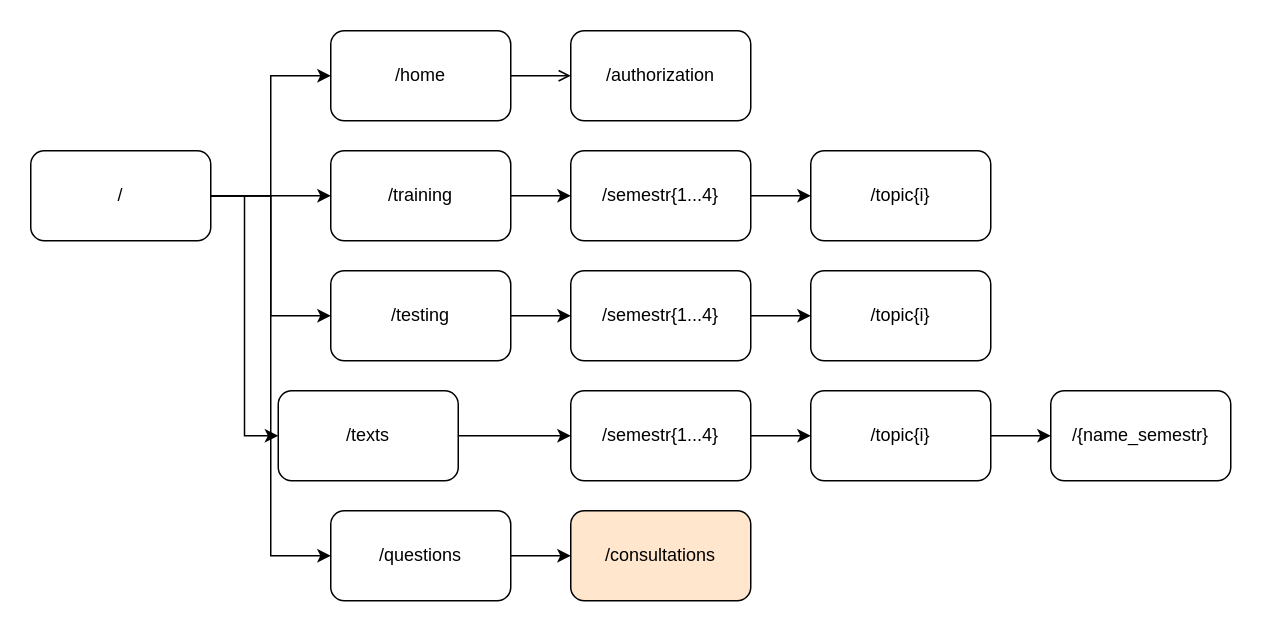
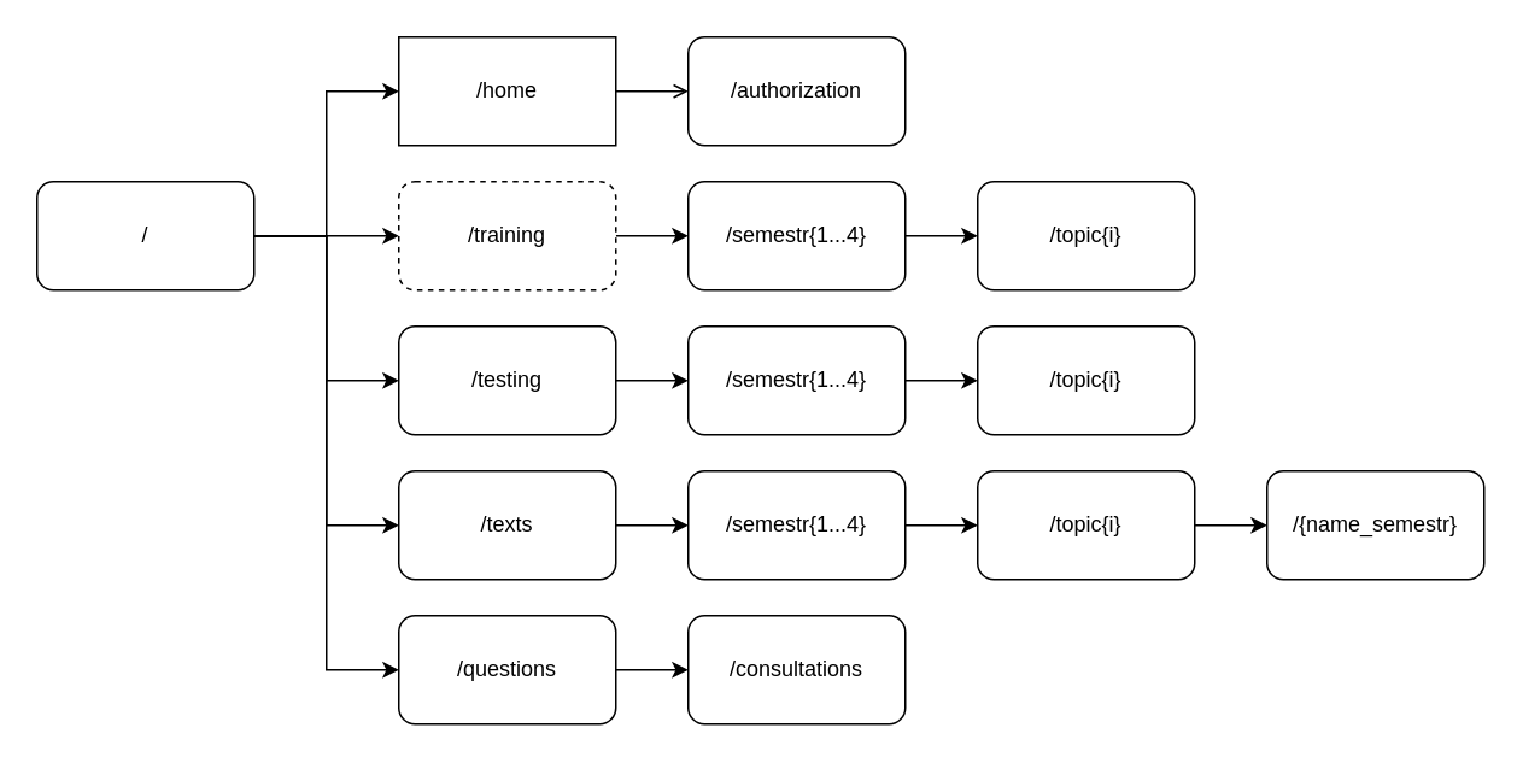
- <mxCell id="9" value="/home" style="rounded=1;whiteSpace=wrap;html=1;" parent="1" vertex="1"><mxGeometry x="220" y="20" width="120" height="60" as="geometry" /></mxCell>
+ <mxCell id="9" value="/home" style="whiteSpace=wrap;html=1;rounded=0;" parent="1" vertex="1"><mxGeometry x="220" y="20" width="120" height="60" as="geometry" /></mxCell>
- <mxCell id="11" value="/training" style="rounded=1;whiteSpace=wrap;html=1;" parent="1" vertex="1"><mxGeometry x="220" y="100" width="120" height="60" as="geometry" /></mxCell>
+ <mxCell id="11" value="/training" style="rounded=1;whiteSpace=wrap;html=1;dashed=1;" parent="1" vertex="1"><mxGeometry x="220" y="100" width="120" height="60" as="geometry" /></mxCell>
- <mxCell id="15" value="/texts" style="rounded=1;whiteSpace=wrap;html=1;" parent="1" vertex="1"><mxGeometry x="185" y="260" width="120" height="60" as="geometry" /></mxCell>
+ <mxCell id="15" value="/texts" style="rounded=1;whiteSpace=wrap;html=1;" parent="1" vertex="1"><mxGeometry x="220" y="260" width="120" height="60" as="geometry" /></mxCell>
- <mxCell id="29" value="/consultations" style="rounded=1;whiteSpace=wrap;html=1;fillColor=#ffe6cc;" parent="1" vertex="1"><mxGeometry x="380" y="340" width="120" height="60" as="geometry" /></mxCell>
+ <mxCell id="29" value="/consultations" style="rounded=1;whiteSpace=wrap;html=1;" parent="1" vertex="1"><mxGeometry x="380" y="340" width="120" height="60" as="geometry" /></mxCell>
